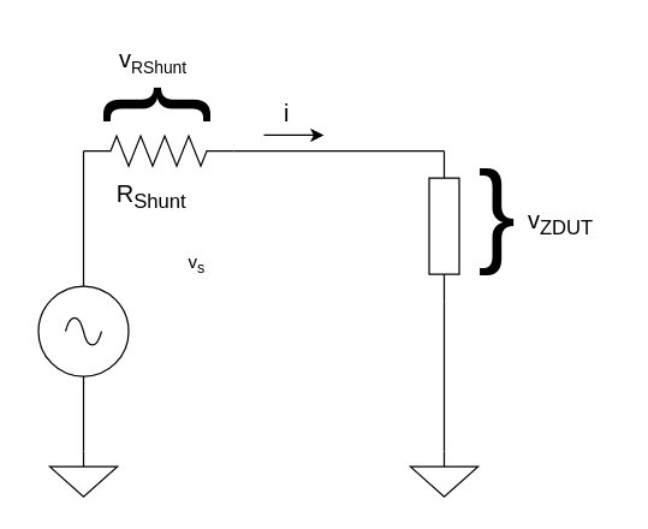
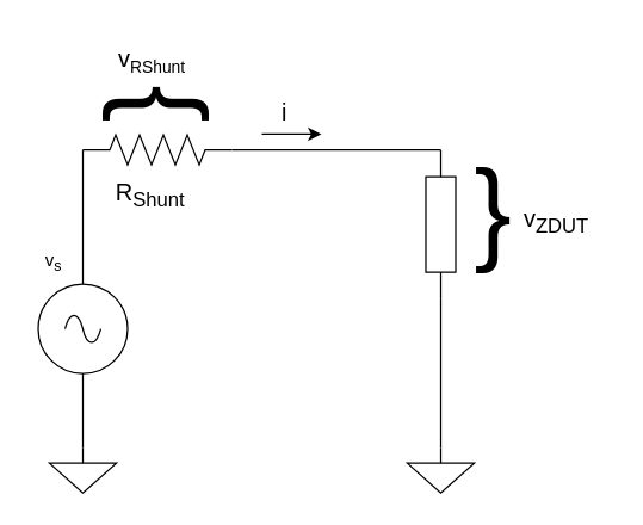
- <mxCell id="16" value="v&lt;sub&gt;s&lt;/sub&gt;" style="text;html=1;align=center;verticalAlign=middle;resizable=0;points=[];autosize=1;strokeColor=none;fillColor=none;" vertex="1" parent="1"><mxGeometry x="115" y="160" width="30" height="30" as="geometry" /></mxCell>
+ <mxCell id="16" value="v&lt;sub&gt;s&lt;/sub&gt;" style="text;html=1;align=center;verticalAlign=middle;resizable=0;points=[];autosize=1;strokeColor=none;fillColor=none;" vertex="1" parent="1"><mxGeometry x="20" y="160" width="30" height="30" as="geometry" /></mxCell>
